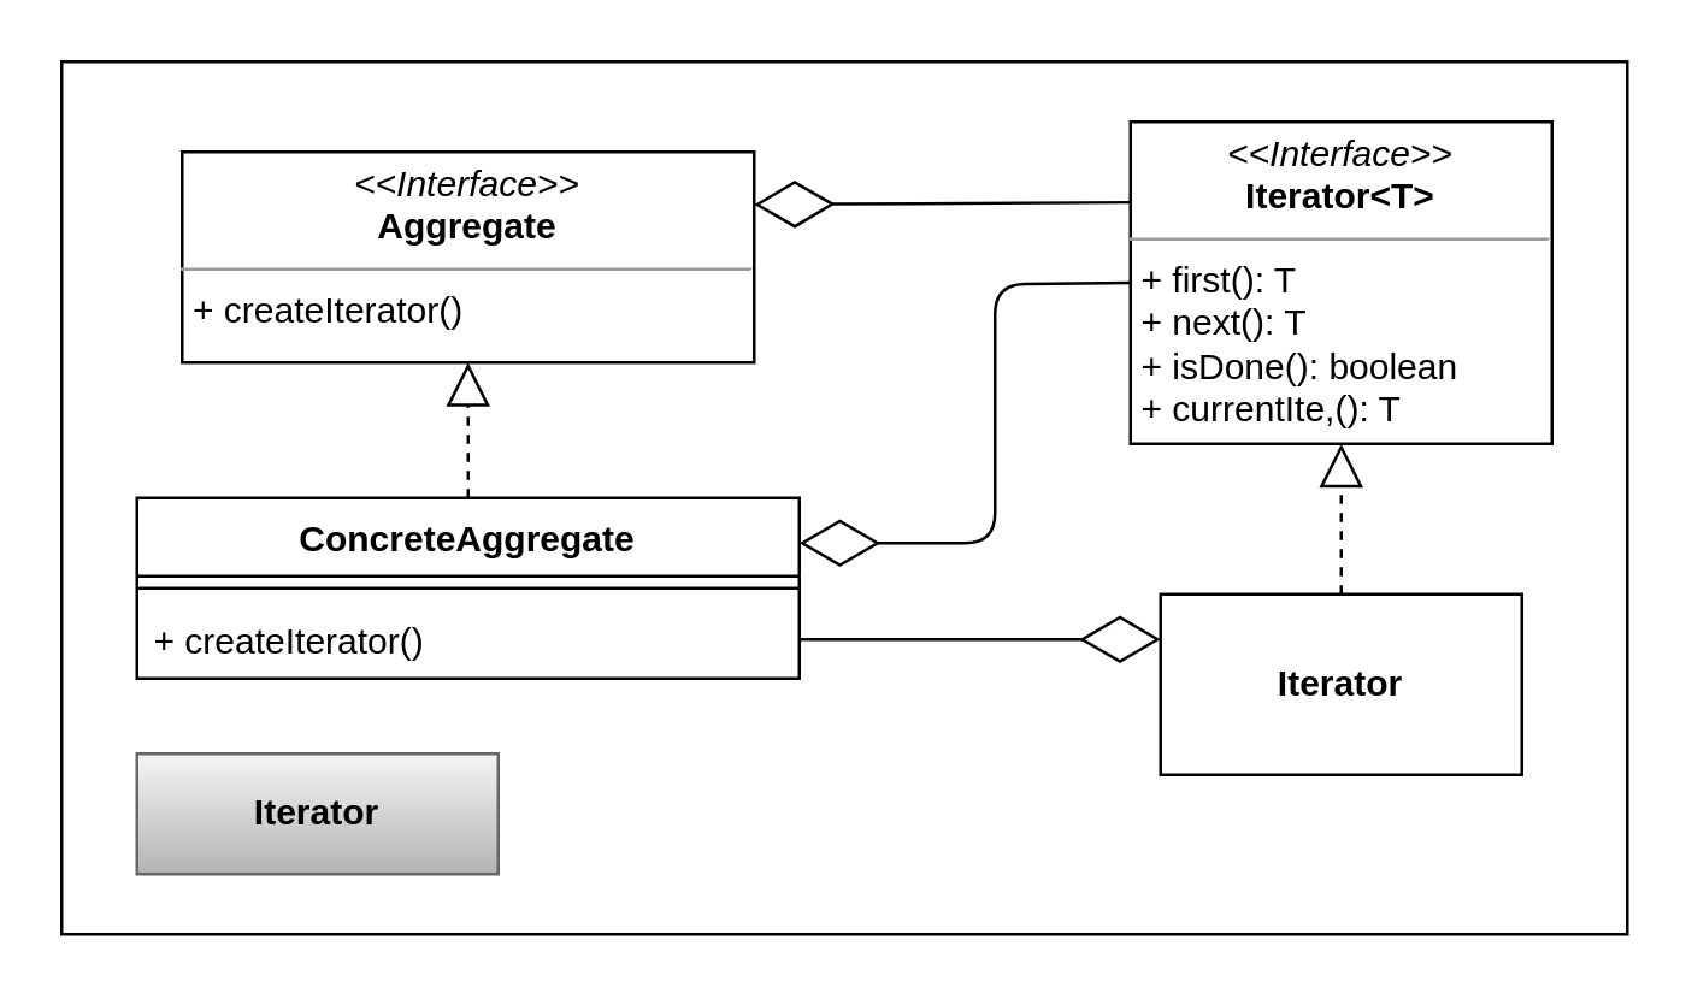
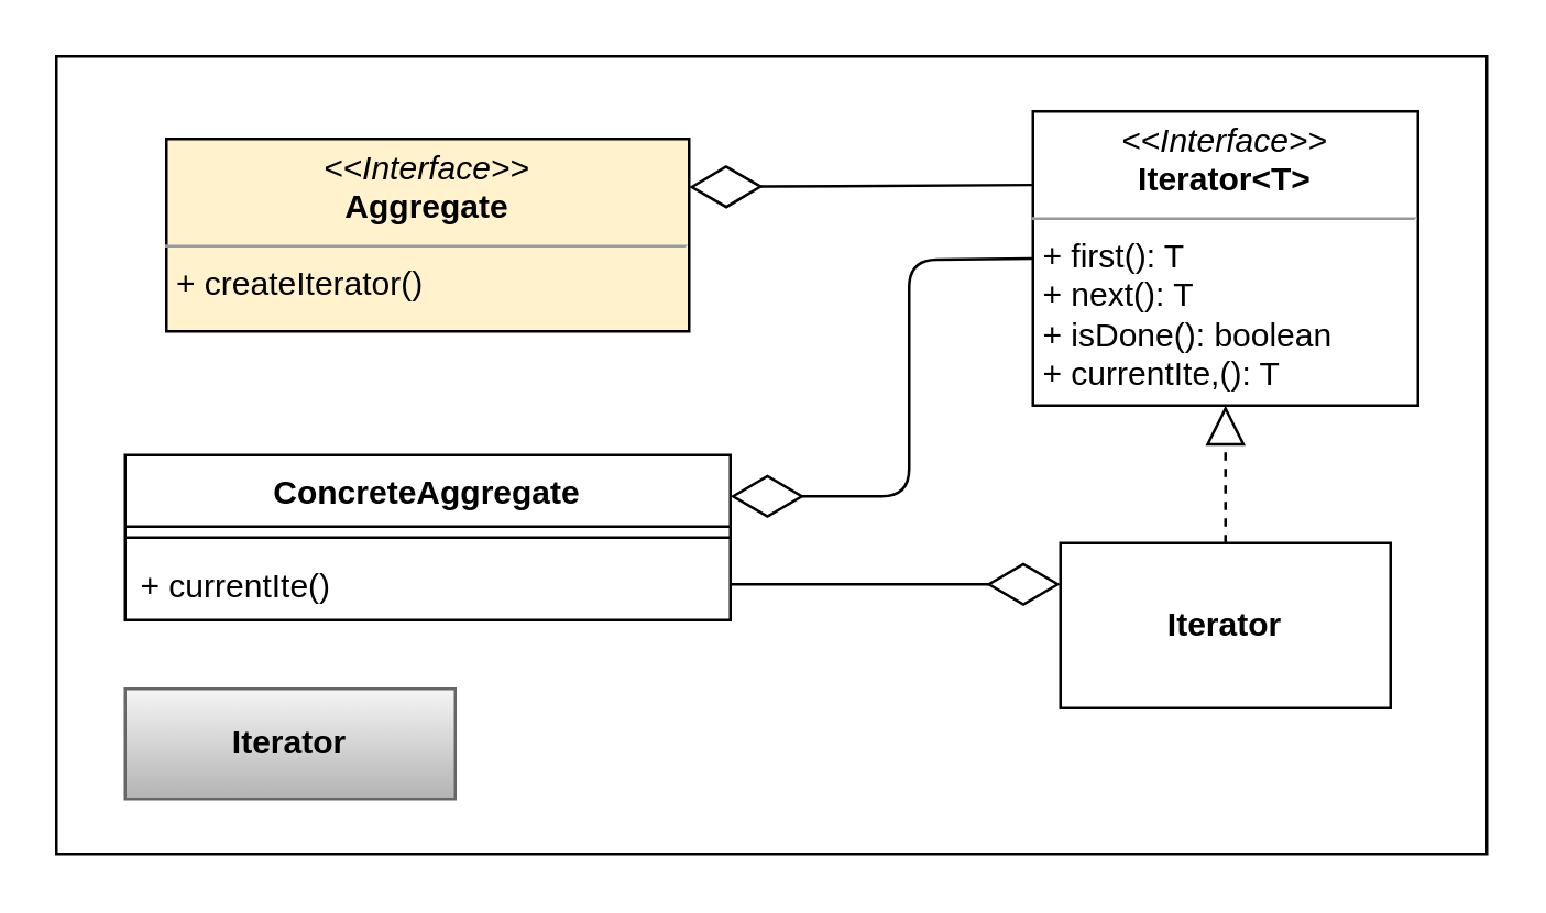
- <mxCell id="3" value="&lt;p style=&quot;margin: 0px ; margin-top: 4px ; text-align: center&quot;&gt;&lt;i&gt;&amp;lt;&amp;lt;Interface&amp;gt;&amp;gt;&lt;/i&gt;&lt;br&gt;&lt;b&gt;Aggregate&lt;/b&gt;&lt;/p&gt;&lt;hr size=&quot;1&quot;&gt;&lt;p style=&quot;margin: 0px ; margin-left: 4px&quot;&gt;+ createIterator()&lt;/p&gt;" style="verticalAlign=top;align=left;overflow=fill;fontSize=12;fontFamily=Helvetica;html=1;" parent="1" vertex="1"><mxGeometry x="60" y="50" width="190" height="70" as="geometry" /></mxCell>
+ <mxCell id="3" value="&lt;p style=&quot;margin: 0px ; margin-top: 4px ; text-align: center&quot;&gt;&lt;i&gt;&amp;lt;&amp;lt;Interface&amp;gt;&amp;gt;&lt;/i&gt;&lt;br&gt;&lt;b&gt;Aggregate&lt;/b&gt;&lt;/p&gt;&lt;hr size=&quot;1&quot;&gt;&lt;p style=&quot;margin: 0px ; margin-left: 4px&quot;&gt;+ createIterator()&lt;/p&gt;" style="verticalAlign=top;align=left;overflow=fill;fontSize=12;fontFamily=Helvetica;html=1;fillColor=#fff2cc;" parent="1" vertex="1"><mxGeometry x="60" y="50" width="190" height="70" as="geometry" /></mxCell>
- <mxCell id="9" value="" style="endArrow=block;dashed=1;endFill=0;endSize=12;html=1;entryX=0.5;entryY=1;entryDx=0;entryDy=0;exitX=0.5;exitY=0;exitDx=0;exitDy=0;" parent="1" source="5" target="3" edge="1"><mxGeometry width="160" relative="1" as="geometry"><mxPoint x="130" y="530" as="sourcePoint" /><mxPoint x="290" y="530" as="targetPoint" /></mxGeometry></mxCell>
- <mxCell id="7" value="+ createIterator()" style="text;strokeColor=none;fillColor=none;align=left;verticalAlign=top;spacingLeft=4;spacingRight=4;overflow=hidden;rotatable=0;points=[[0,0.5],[1,0.5]];portConstraint=eastwest;" parent="5" vertex="1"><mxGeometry y="34" width="220" height="26" as="geometry" /></mxCell>
+ <mxCell id="7" value="+ currentIte()" style="text;strokeColor=none;fillColor=none;align=left;verticalAlign=top;spacingLeft=4;spacingRight=4;overflow=hidden;rotatable=0;points=[[0,0.5],[1,0.5]];portConstraint=eastwest;" parent="5" vertex="1"><mxGeometry y="34" width="220" height="26" as="geometry" /></mxCell>
